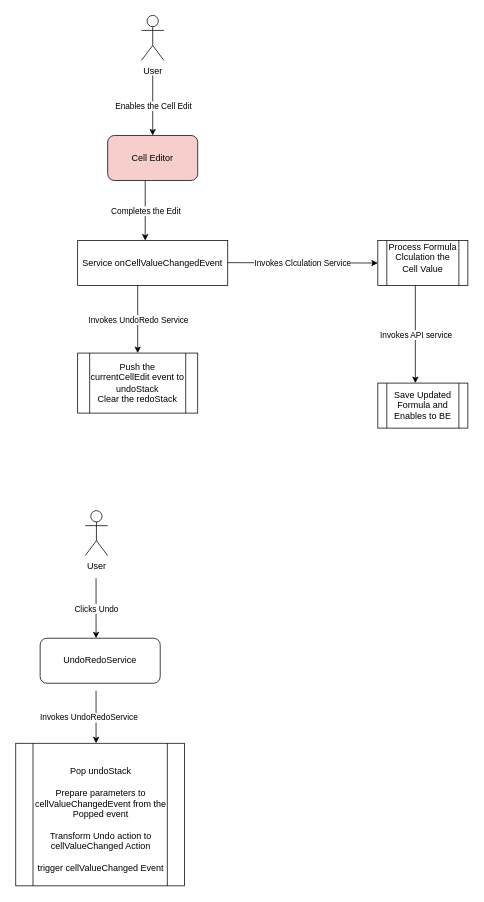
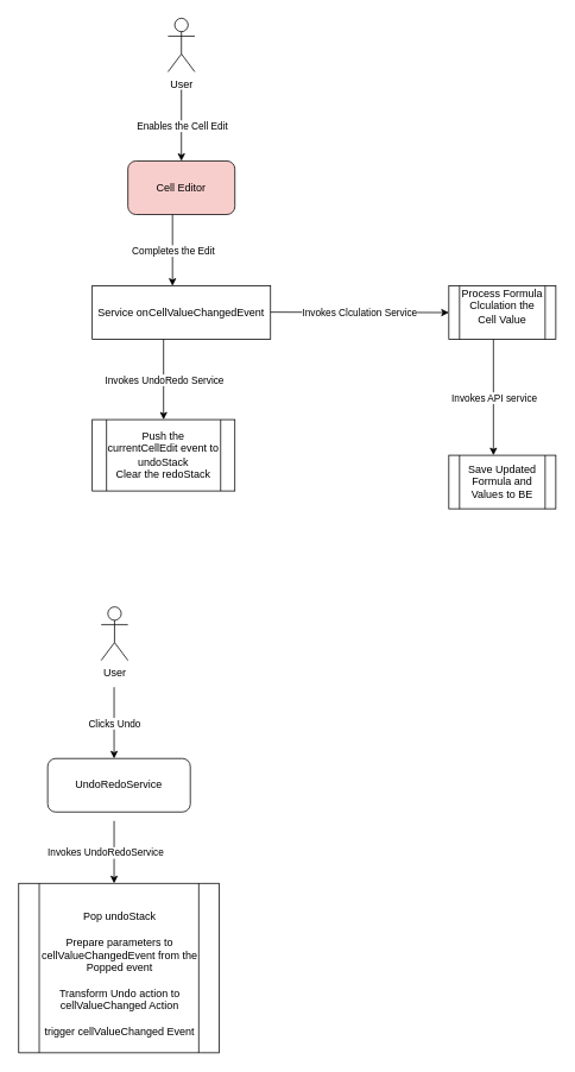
- <mxCell id="16" value="Save Updated Formula and Enables to BE" style="shape=process;whiteSpace=wrap;html=1;backgroundOutline=1;" vertex="1" parent="1"><mxGeometry x="503" y="510" width="120" height="60" as="geometry" /></mxCell>
+ <mxCell id="16" value="Save Updated Formula and Values to BE" style="shape=process;whiteSpace=wrap;html=1;backgroundOutline=1;" vertex="1" parent="1"><mxGeometry x="503" y="510" width="120" height="60" as="geometry" /></mxCell>
